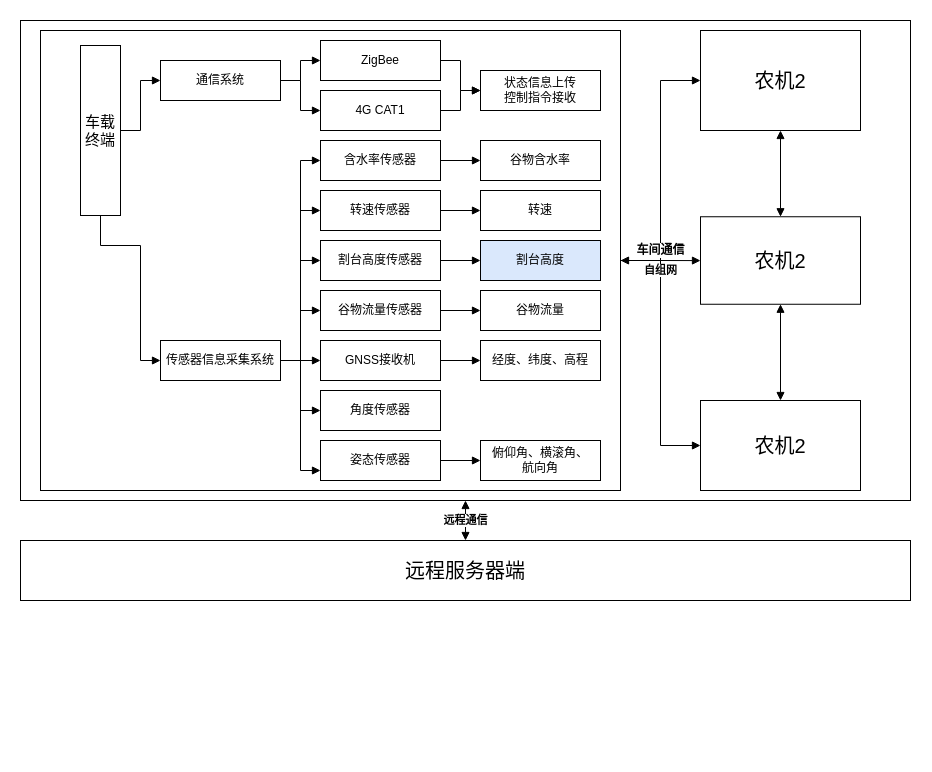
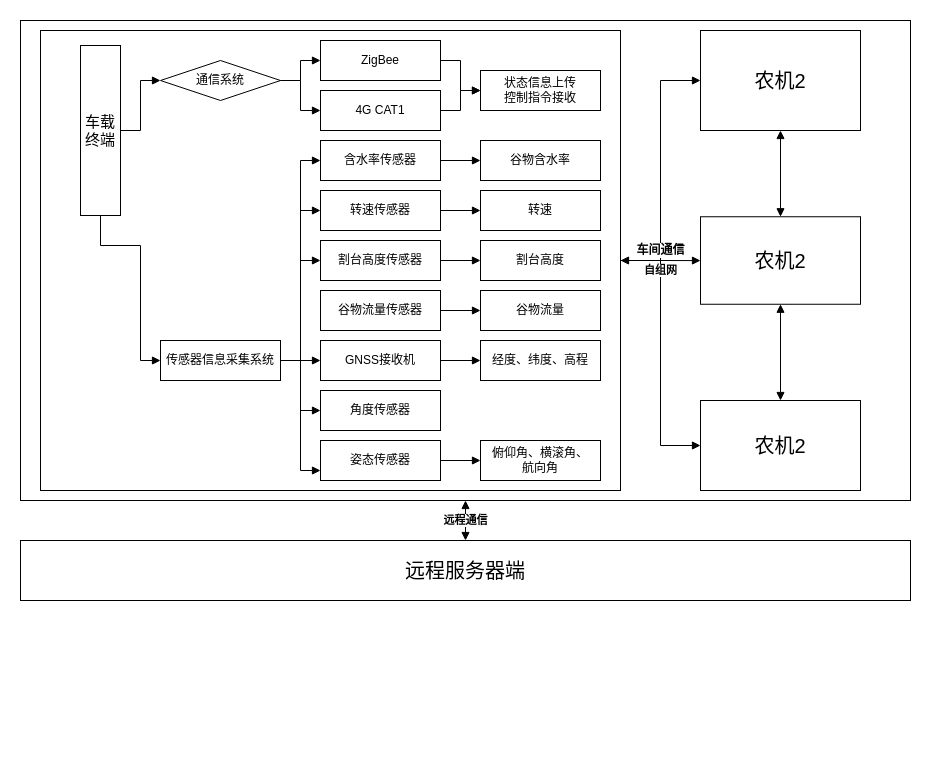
- <mxCell id="12" value="通信系统" style="rounded=0;whiteSpace=wrap;html=1;" parent="1" vertex="1"><mxGeometry x="160" y="60" width="120" height="40" as="geometry" /></mxCell>
+ <mxCell id="12" value="通信系统" style="rhombus;whiteSpace=wrap;html=1;" parent="1" vertex="1"><mxGeometry x="160" y="60" width="120" height="40" as="geometry" /></mxCell>
- <mxCell id="48" value="割台高度" style="whiteSpace=wrap;html=1;rounded=0;fillColor=#dae8fc;" parent="1" vertex="1"><mxGeometry x="480" y="240" width="120" height="40" as="geometry" /></mxCell>
+ <mxCell id="48" value="割台高度" style="whiteSpace=wrap;html=1;rounded=0;" parent="1" vertex="1"><mxGeometry x="480" y="240" width="120" height="40" as="geometry" /></mxCell>
- <mxCell id="16" style="edgeStyle=orthogonalEdgeStyle;rounded=0;orthogonalLoop=1;jettySize=auto;html=1;entryX=0;entryY=0.5;entryDx=0;entryDy=0;strokeColor=default;align=center;verticalAlign=middle;fontFamily=Helvetica;fontSize=11;fontColor=default;labelBackgroundColor=default;endArrow=block;endFill=1;" parent="1" source="20" target="42" edge="1"><mxGeometry relative="1" as="geometry" /></mxCell>
